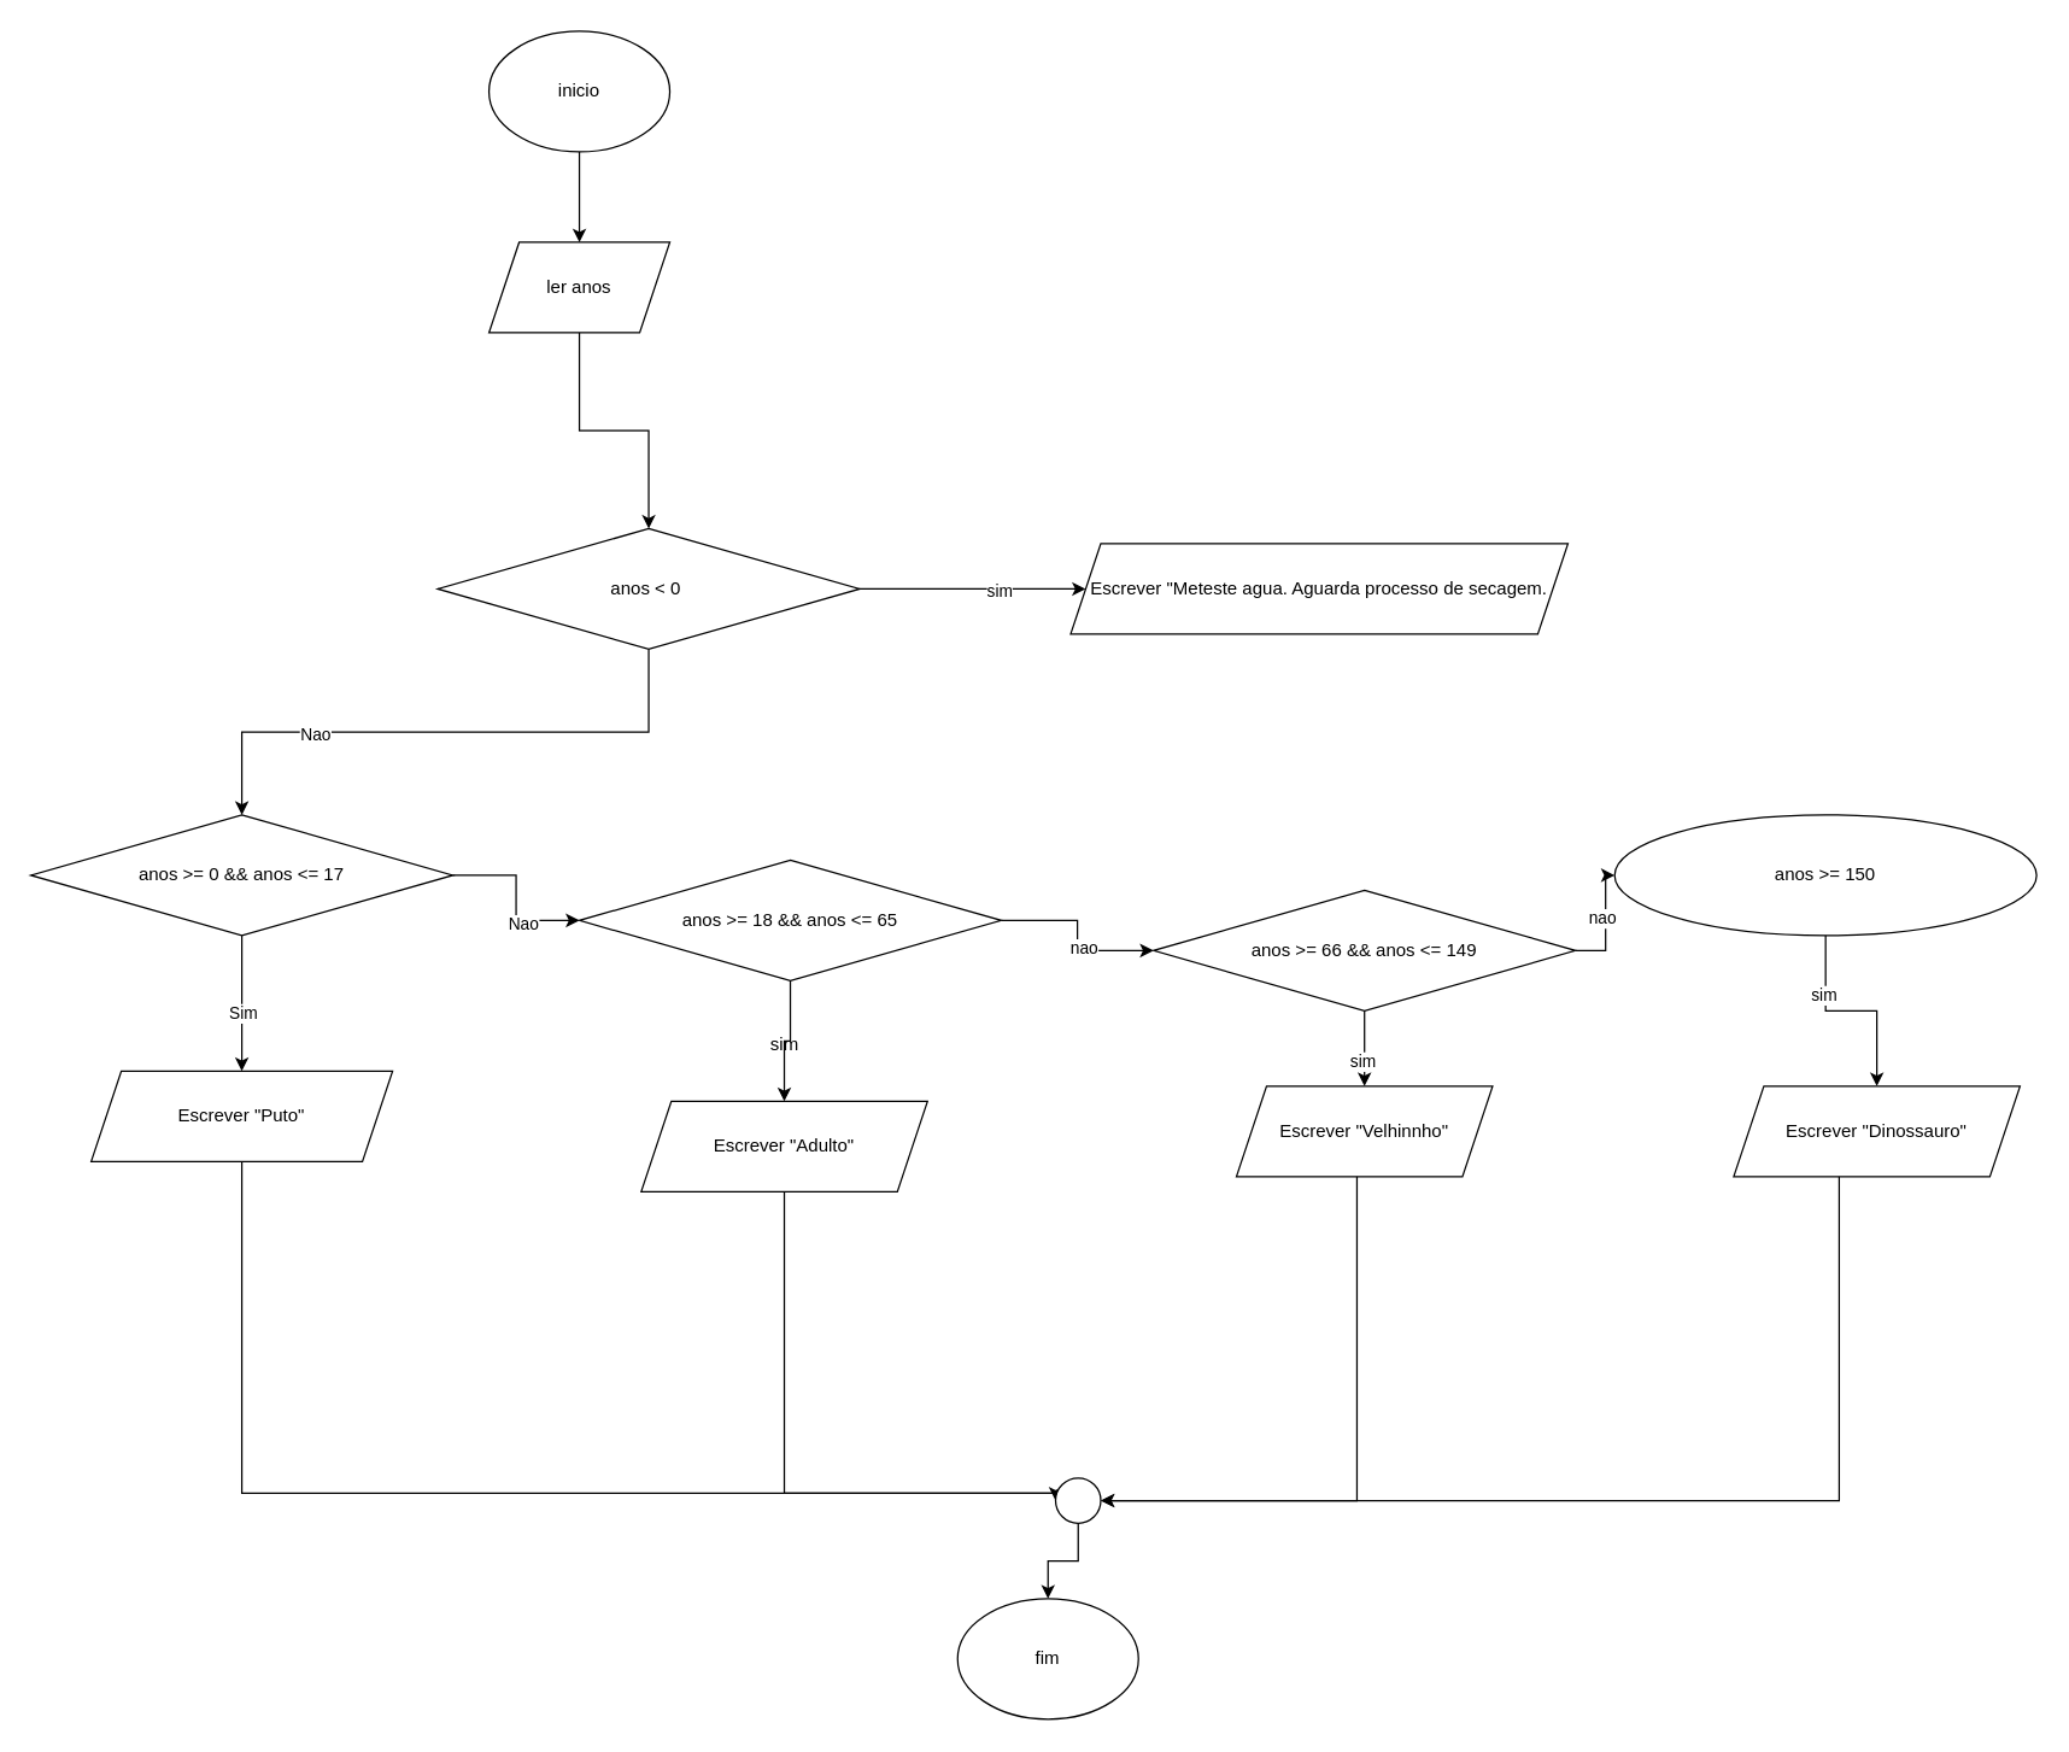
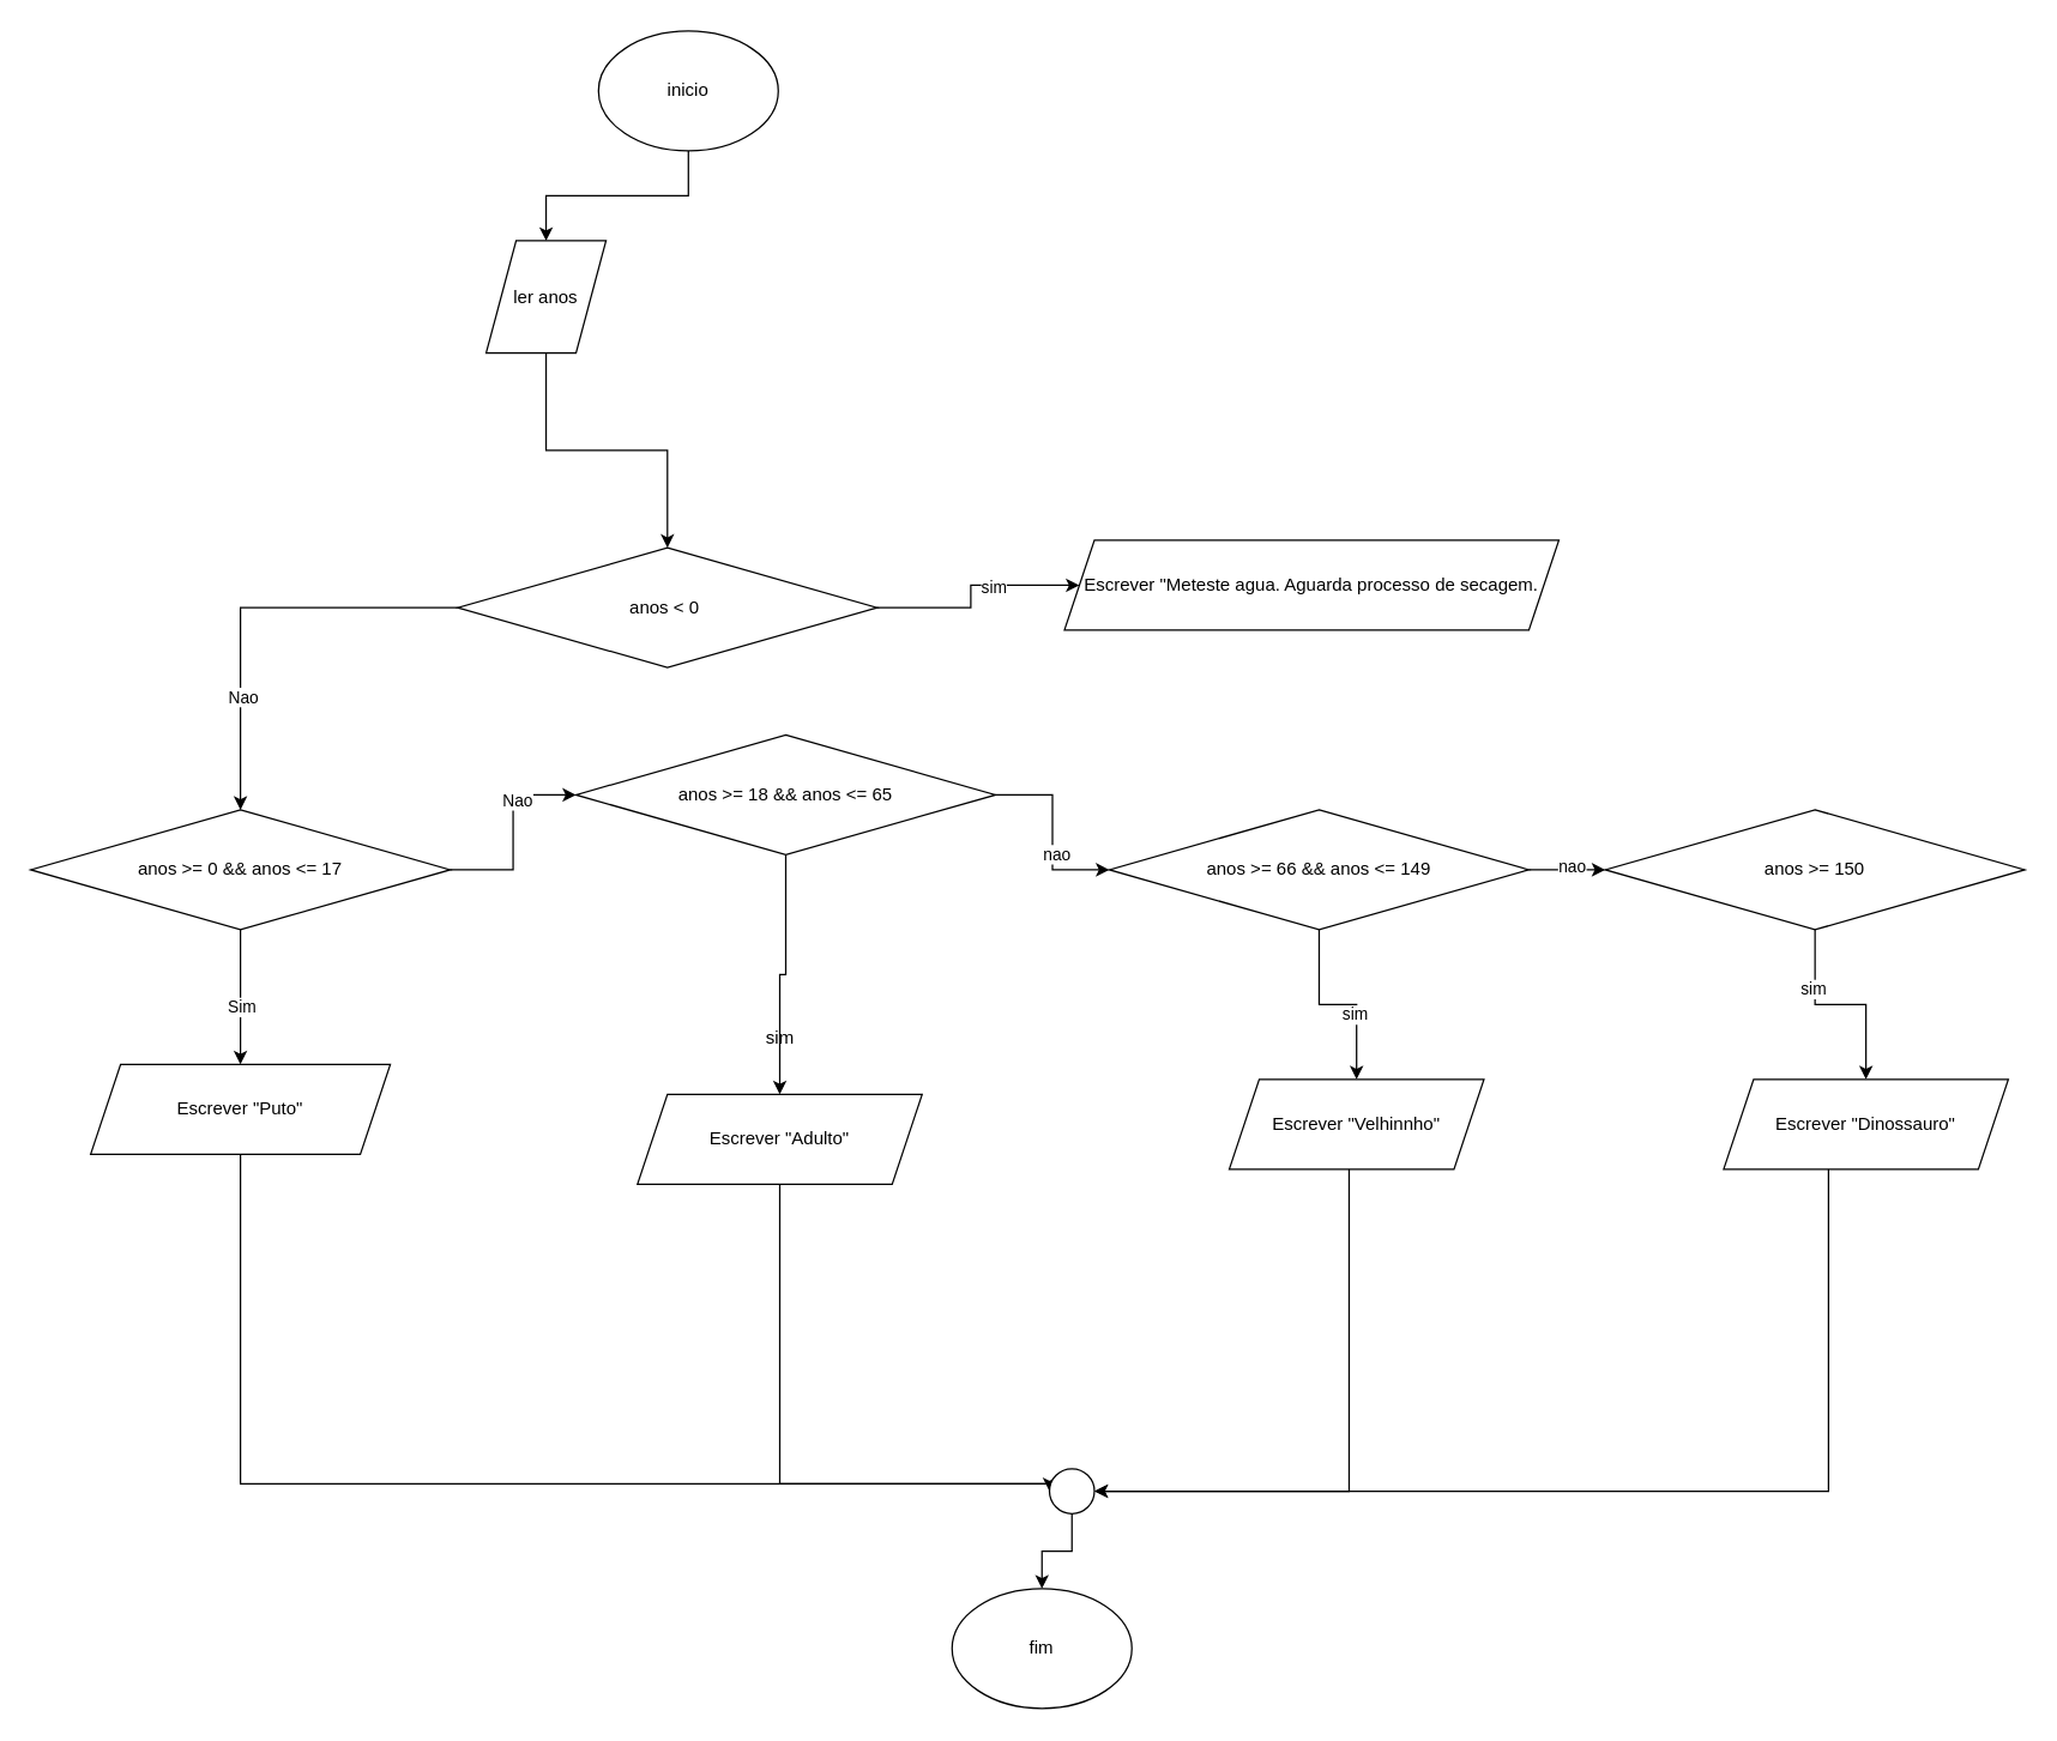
- <mxCell id="3" value="inicio" style="ellipse;whiteSpace=wrap;html=1;" vertex="1" parent="1"><mxGeometry x="324" width="120" height="80" as="geometry" y="20" /></mxCell>
+ <mxCell id="3" value="inicio" style="ellipse;whiteSpace=wrap;html=1;" vertex="1" parent="1"><mxGeometry x="399" y="20" width="120" height="80" as="geometry" /></mxCell>
- <mxCell id="5" value="ler anos" style="shape=parallelogram;perimeter=parallelogramPerimeter;whiteSpace=wrap;html=1;fixedSize=1;" vertex="1" parent="1"><mxGeometry x="324" y="160" width="120" height="60" as="geometry" /></mxCell>
+ <mxCell id="5" value="ler anos" style="shape=parallelogram;perimeter=parallelogramPerimeter;whiteSpace=wrap;html=1;fixedSize=1;" vertex="1" parent="1"><mxGeometry x="324" y="160" width="80" height="75" as="geometry" /></mxCell>
- <mxCell id="35" value="anos &amp;lt; 0&amp;nbsp;" style="rhombus;whiteSpace=wrap;html=1;" vertex="1" parent="1"><mxGeometry x="290" y="350" width="280" height="80" as="geometry" /></mxCell>
+ <mxCell id="35" value="anos &amp;lt; 0&amp;nbsp;" style="rhombus;whiteSpace=wrap;html=1;" vertex="1" parent="1"><mxGeometry x="305" y="365" width="280" height="80" as="geometry" /></mxCell>
- <mxCell id="24" value="anos &amp;gt;= 150" style="ellipse;whiteSpace=wrap;html=1;" vertex="1" parent="1"><mxGeometry x="1071" y="540" width="280" height="80" as="geometry" /></mxCell>
+ <mxCell id="24" value="anos &amp;gt;= 150" style="rhombus;whiteSpace=wrap;html=1;" vertex="1" parent="1"><mxGeometry x="1071" y="540" width="280" height="80" as="geometry" /></mxCell>
- <mxCell id="16" value="anos &amp;gt;= 18 &amp;amp;&amp;amp; anos &amp;lt;= 65" style="rhombus;whiteSpace=wrap;html=1;" vertex="1" parent="1"><mxGeometry x="384" y="570" width="280" height="80" as="geometry" /></mxCell>
+ <mxCell id="16" value="anos &amp;gt;= 18 &amp;amp;&amp;amp; anos &amp;lt;= 65" style="rhombus;whiteSpace=wrap;html=1;" vertex="1" parent="1"><mxGeometry x="384" y="490" width="280" height="80" as="geometry" /></mxCell>
- <mxCell id="21" value="anos &amp;gt;= 66 &amp;amp;&amp;amp; anos &amp;lt;= 149" style="rhombus;whiteSpace=wrap;html=1;" vertex="1" parent="1"><mxGeometry x="765" y="590" width="280" height="80" as="geometry" /></mxCell>
+ <mxCell id="21" value="anos &amp;gt;= 66 &amp;amp;&amp;amp; anos &amp;lt;= 149" style="rhombus;whiteSpace=wrap;html=1;" vertex="1" parent="1"><mxGeometry x="740" y="540" width="280" height="80" as="geometry" /></mxCell>
